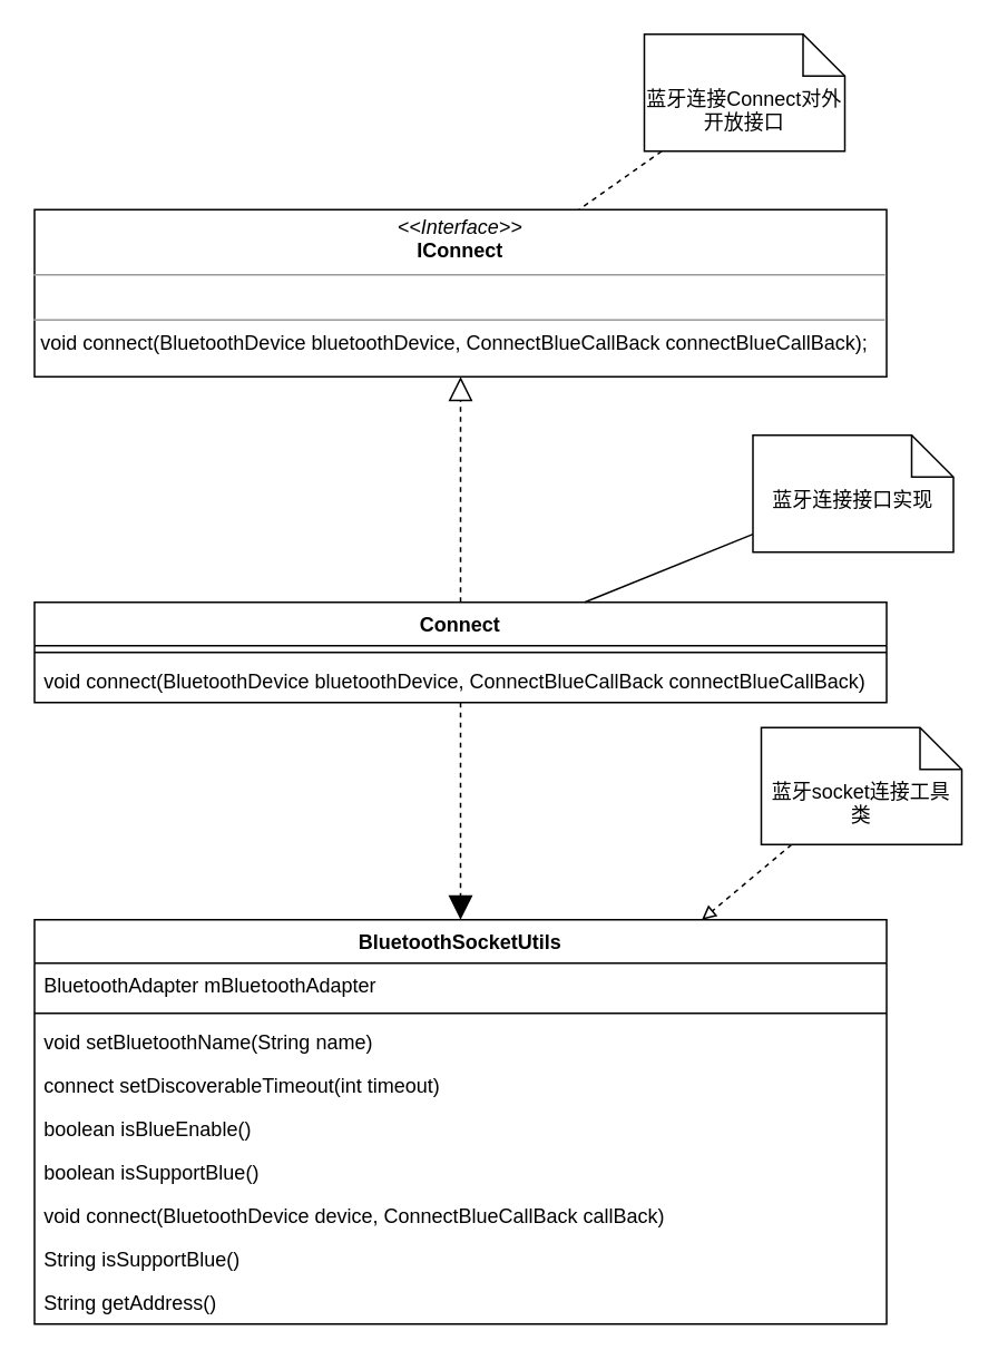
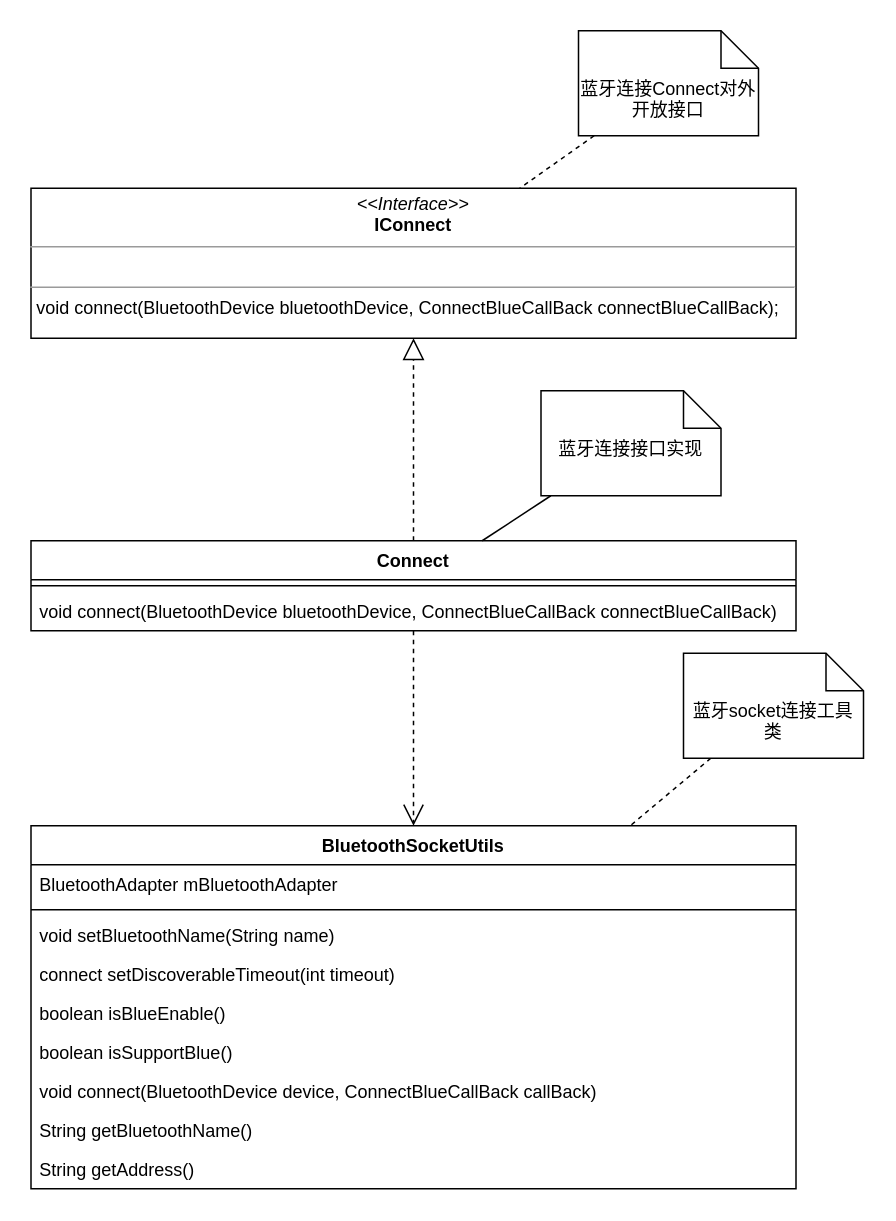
- <mxCell id="21" value="蓝牙连接接口实现" style="shape=note2;boundedLbl=1;whiteSpace=wrap;html=1;size=25;verticalAlign=top;align=center;" vertex="1" parent="1"><mxGeometry x="450" y="260" width="120" height="70" as="geometry" /></mxCell>
+ <mxCell id="21" value="蓝牙连接接口实现" style="shape=note2;boundedLbl=1;whiteSpace=wrap;html=1;size=25;verticalAlign=top;align=center;" vertex="1" parent="1"><mxGeometry x="360" y="260" width="120" height="70" as="geometry" /></mxCell>
- <mxCell id="17" value="" style="endArrow=block;endSize=12;dashed=1;html=1;" edge="1" parent="1" source="3" target="7"><mxGeometry width="160" relative="1" as="geometry"><mxPoint x="-140" y="530" as="sourcePoint" /><mxPoint x="10" y="530" as="targetPoint" /></mxGeometry></mxCell>
+ <mxCell id="17" value="" style="endArrow=open;endSize=12;dashed=1;html=1;" edge="1" parent="1" source="3" target="7"><mxGeometry width="160" relative="1" as="geometry"><mxPoint x="-140" y="530" as="sourcePoint" /><mxPoint x="10" y="530" as="targetPoint" /></mxGeometry></mxCell>
- <mxCell id="22" style="edgeStyle=none;rounded=0;orthogonalLoop=1;jettySize=auto;html=1;dashed=1;endArrow=block;endFill=0;" edge="1" parent="1" source="23" target="7"><mxGeometry relative="1" as="geometry" /></mxCell>
+ <mxCell id="22" style="edgeStyle=none;rounded=0;orthogonalLoop=1;jettySize=auto;html=1;dashed=1;endArrow=none;endFill=0;" edge="1" parent="1" source="23" target="7"><mxGeometry relative="1" as="geometry" /></mxCell>
- <mxCell id="15" value="String isSupportBlue()" style="text;strokeColor=none;fillColor=none;align=left;verticalAlign=top;spacingLeft=4;spacingRight=4;overflow=hidden;rotatable=0;points=[[0,0.5],[1,0.5]];portConstraint=eastwest;" vertex="1" parent="7"><mxGeometry y="190" width="510" height="26" as="geometry" /></mxCell>
+ <mxCell id="15" value="String getBluetoothName()" style="text;strokeColor=none;fillColor=none;align=left;verticalAlign=top;spacingLeft=4;spacingRight=4;overflow=hidden;rotatable=0;points=[[0,0.5],[1,0.5]];portConstraint=eastwest;" vertex="1" parent="7"><mxGeometry y="190" width="510" height="26" as="geometry" /></mxCell>
